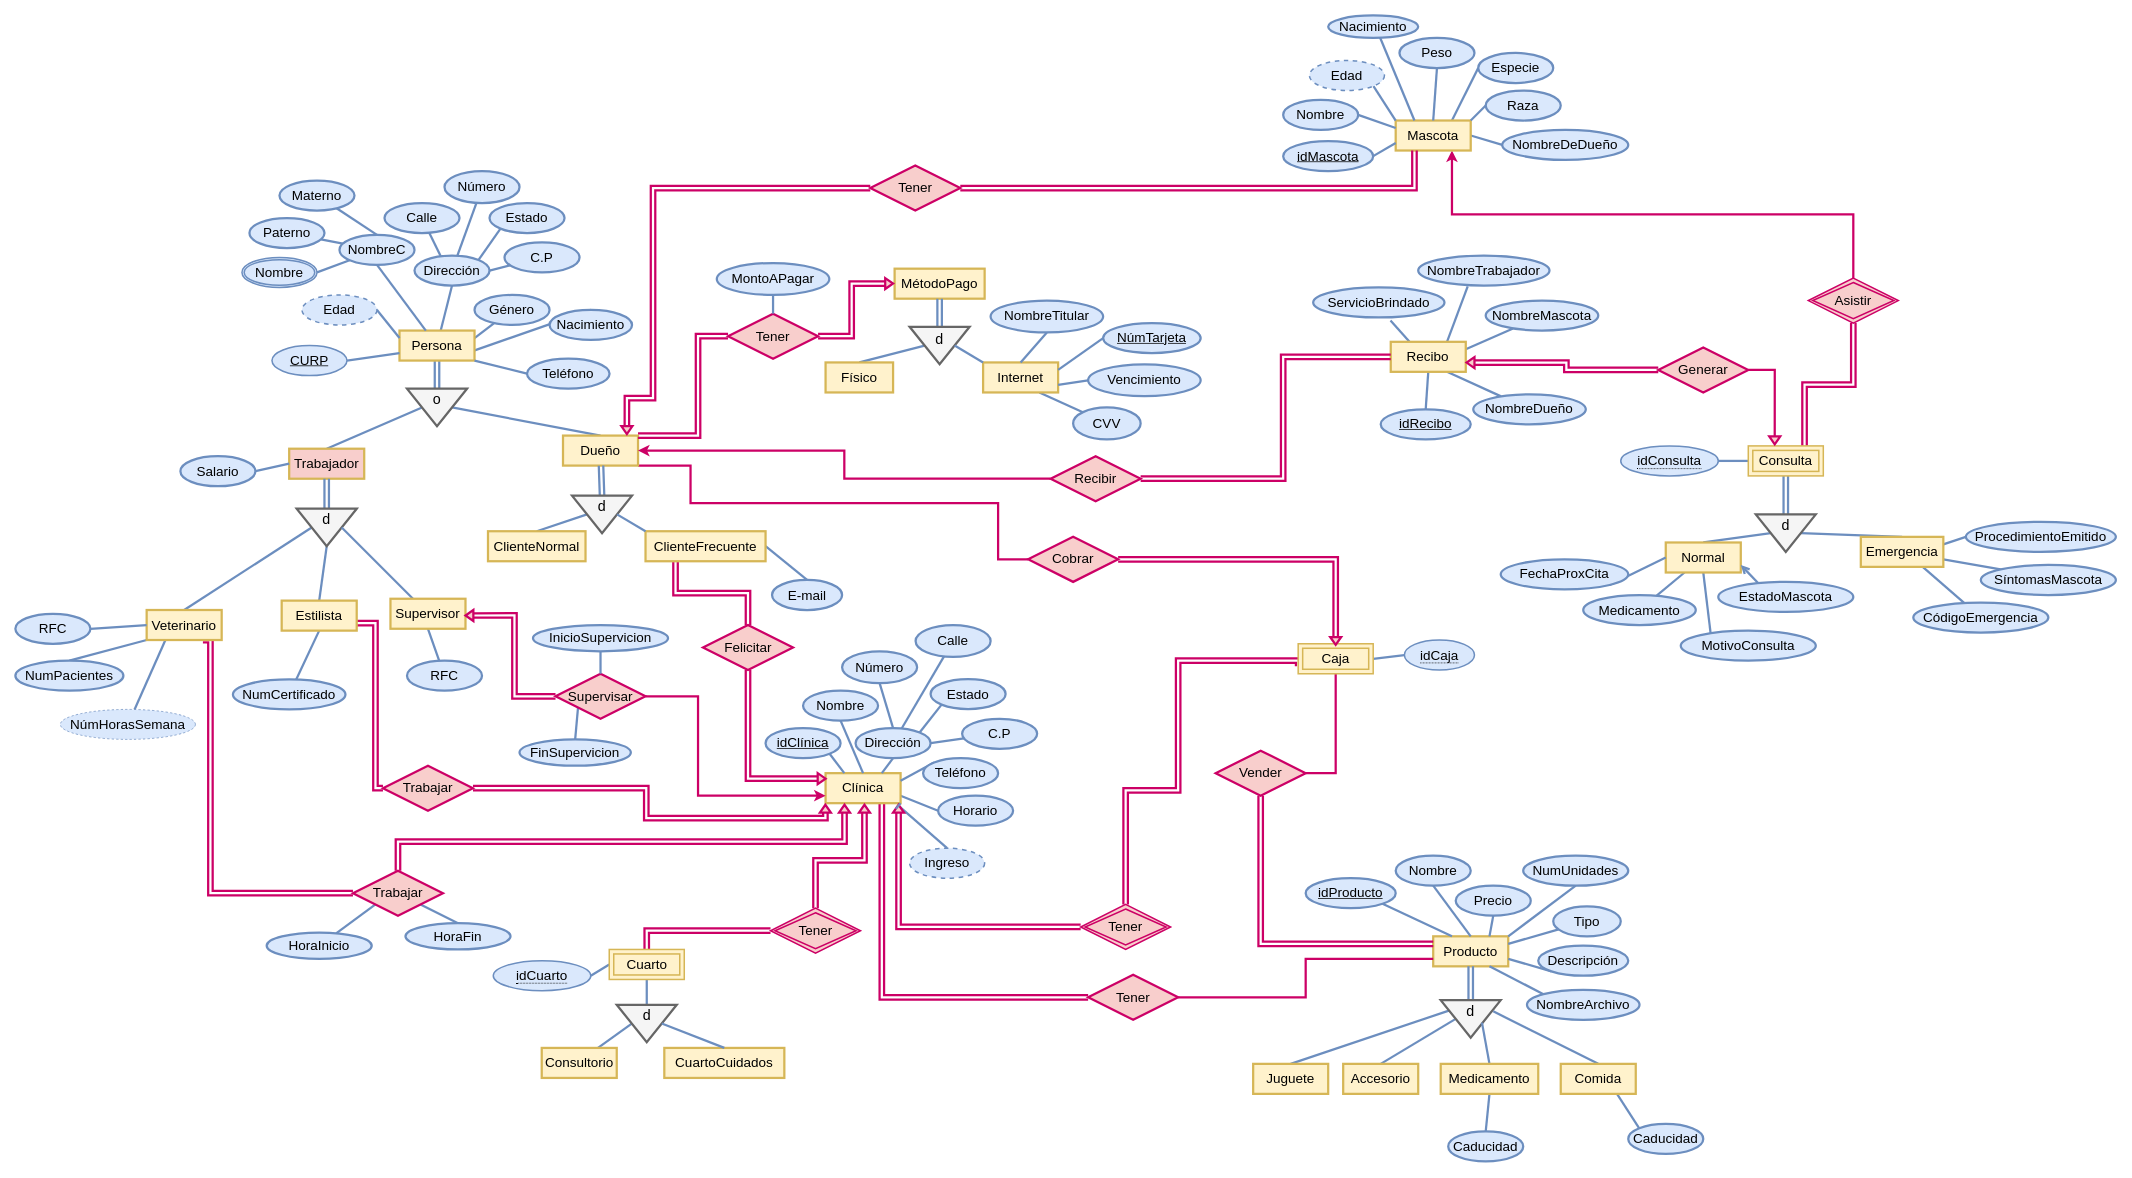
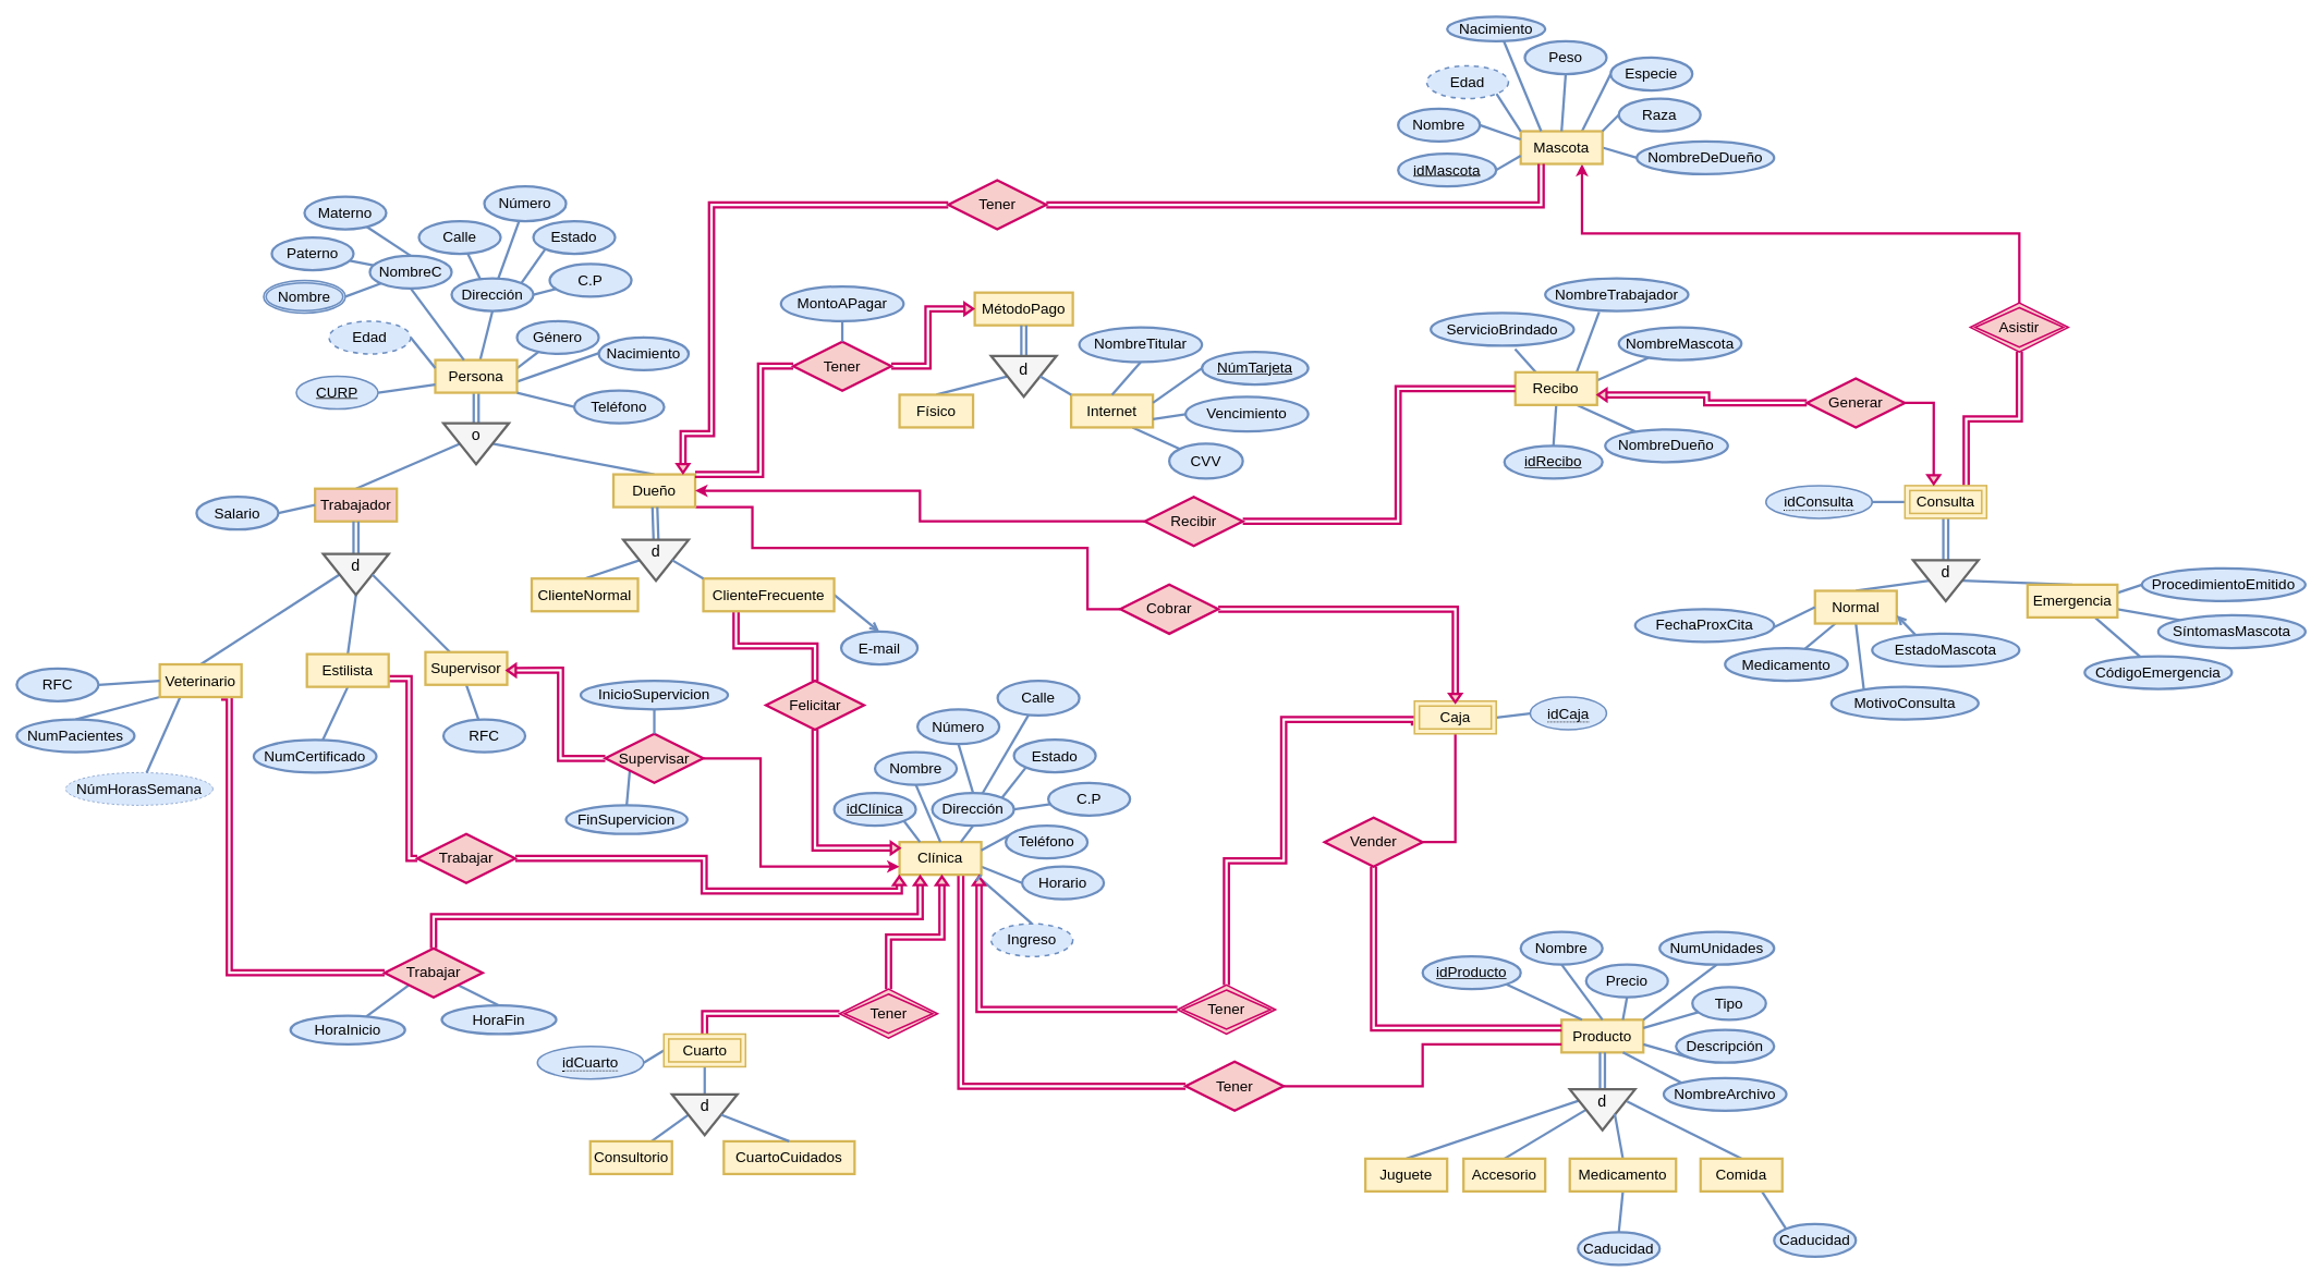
- <mxCell id="174" style="edgeStyle=none;rounded=0;orthogonalLoop=1;jettySize=auto;html=1;exitX=1;exitY=0.5;exitDx=0;exitDy=0;entryX=0.5;entryY=0;entryDx=0;entryDy=0;fontSize=18;endArrow=none;endFill=0;strokeColor=#6c8ebf;strokeWidth=3;fillColor=#dae8fc;" edge="1" parent="1" source="176" target="179"><mxGeometry relative="1" as="geometry" /></mxCell>
+ <mxCell id="174" style="edgeStyle=none;rounded=0;orthogonalLoop=1;jettySize=auto;html=1;exitX=1;exitY=0.5;exitDx=0;exitDy=0;entryX=0.5;entryY=0;entryDx=0;entryDy=0;fontSize=18;endArrow=open;endFill=0;strokeColor=#6c8ebf;strokeWidth=3;fillColor=#dae8fc;" edge="1" parent="1" source="176" target="179"><mxGeometry relative="1" as="geometry" /></mxCell>
